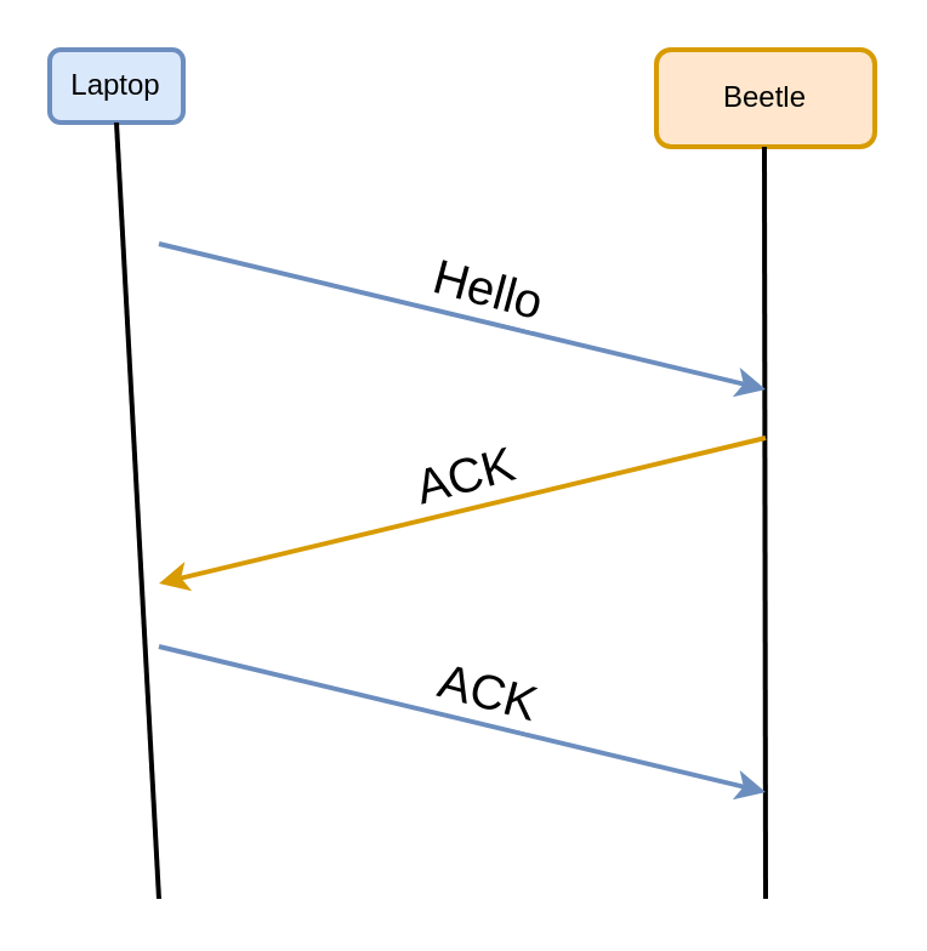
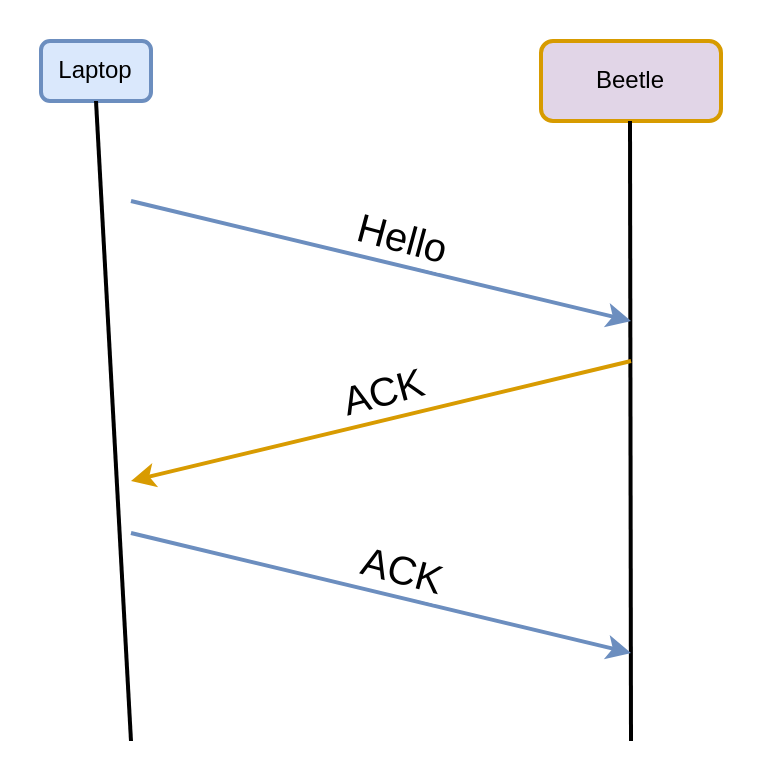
- <mxCell id="3" value="Beetle" style="rounded=1;whiteSpace=wrap;html=1;fillColor=#ffe6cc;strokeColor=#d79b00;strokeWidth=2;" vertex="1" parent="1"><mxGeometry x="270" y="20" width="90" height="40" as="geometry" /></mxCell>
+ <mxCell id="3" value="Beetle" style="rounded=1;whiteSpace=wrap;html=1;fillColor=#e1d5e7;strokeColor=#d79b00;strokeWidth=2;" vertex="1" parent="1"><mxGeometry x="270" y="20" width="90" height="40" as="geometry" /></mxCell>
